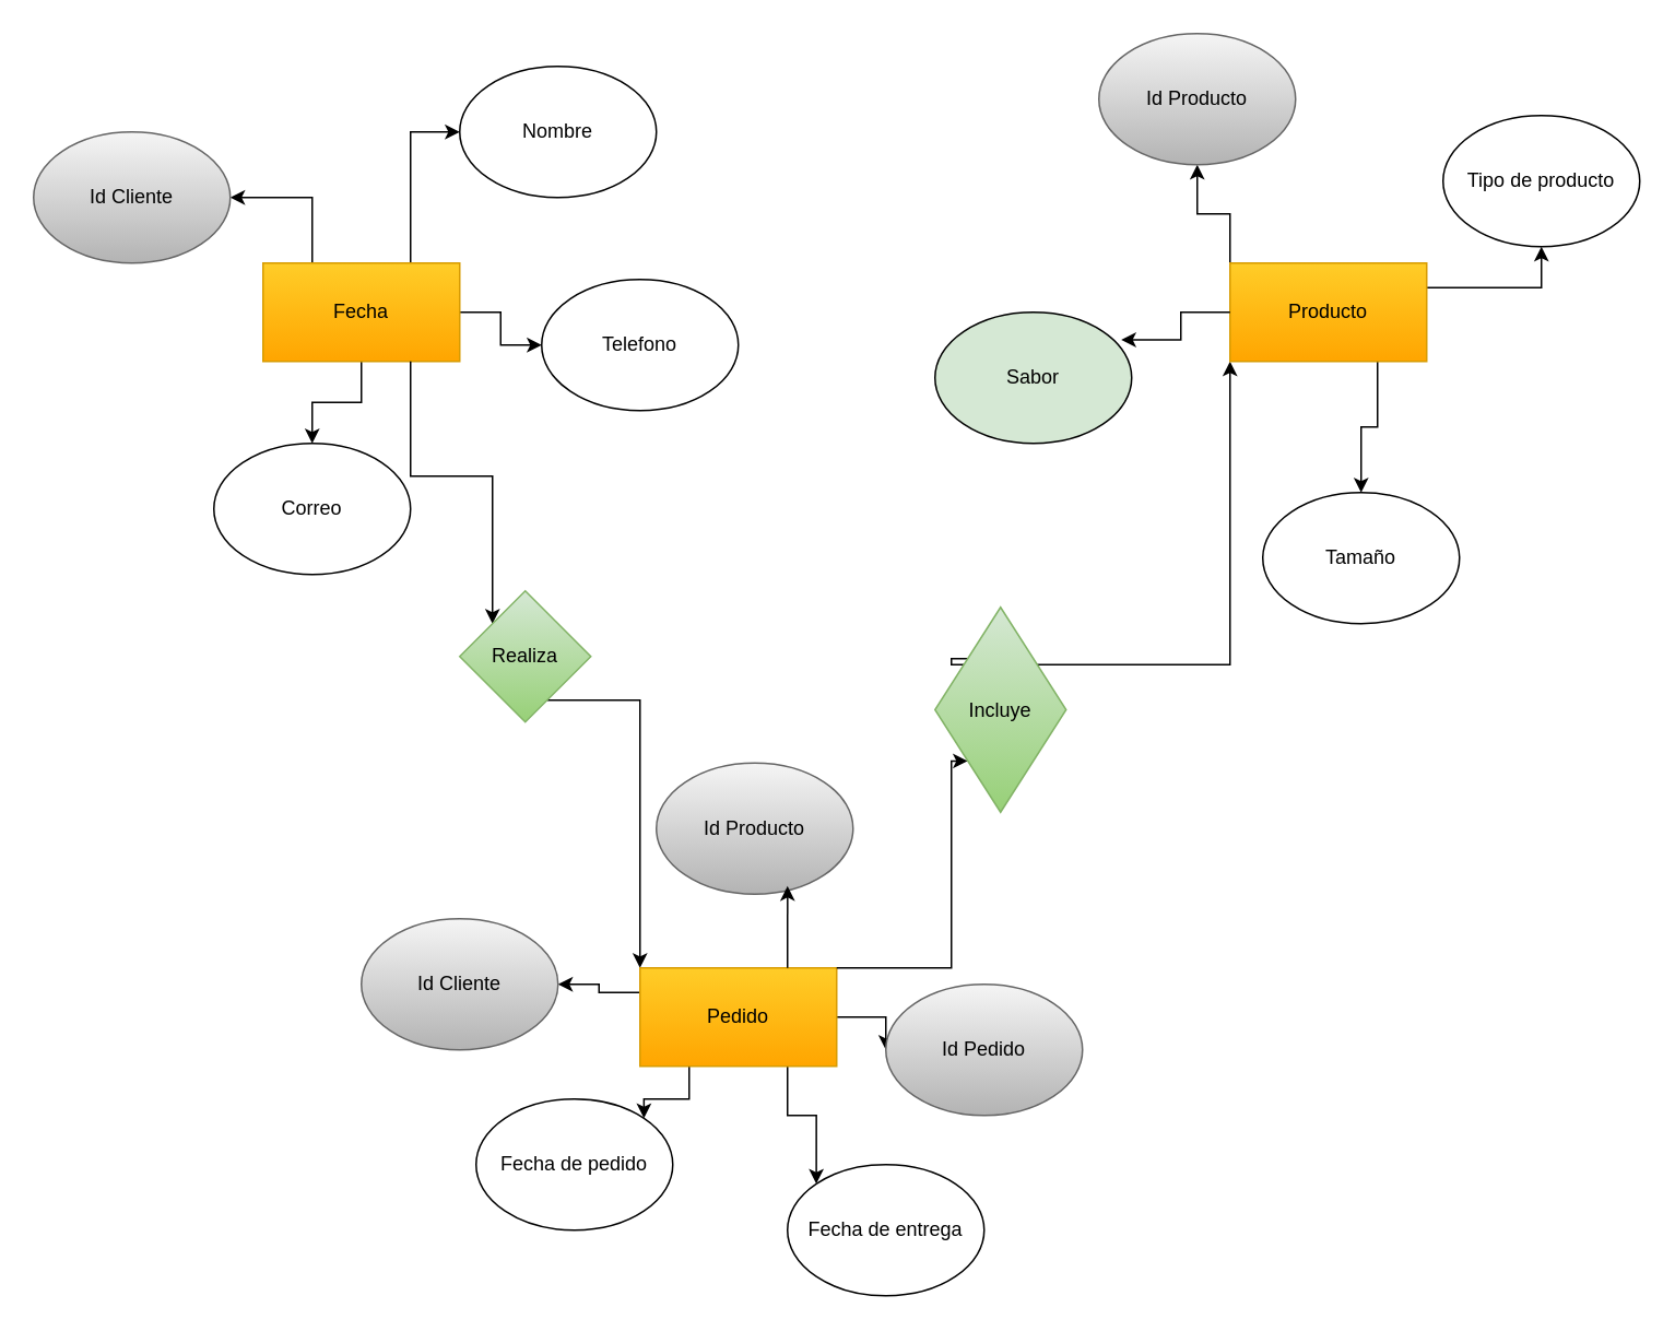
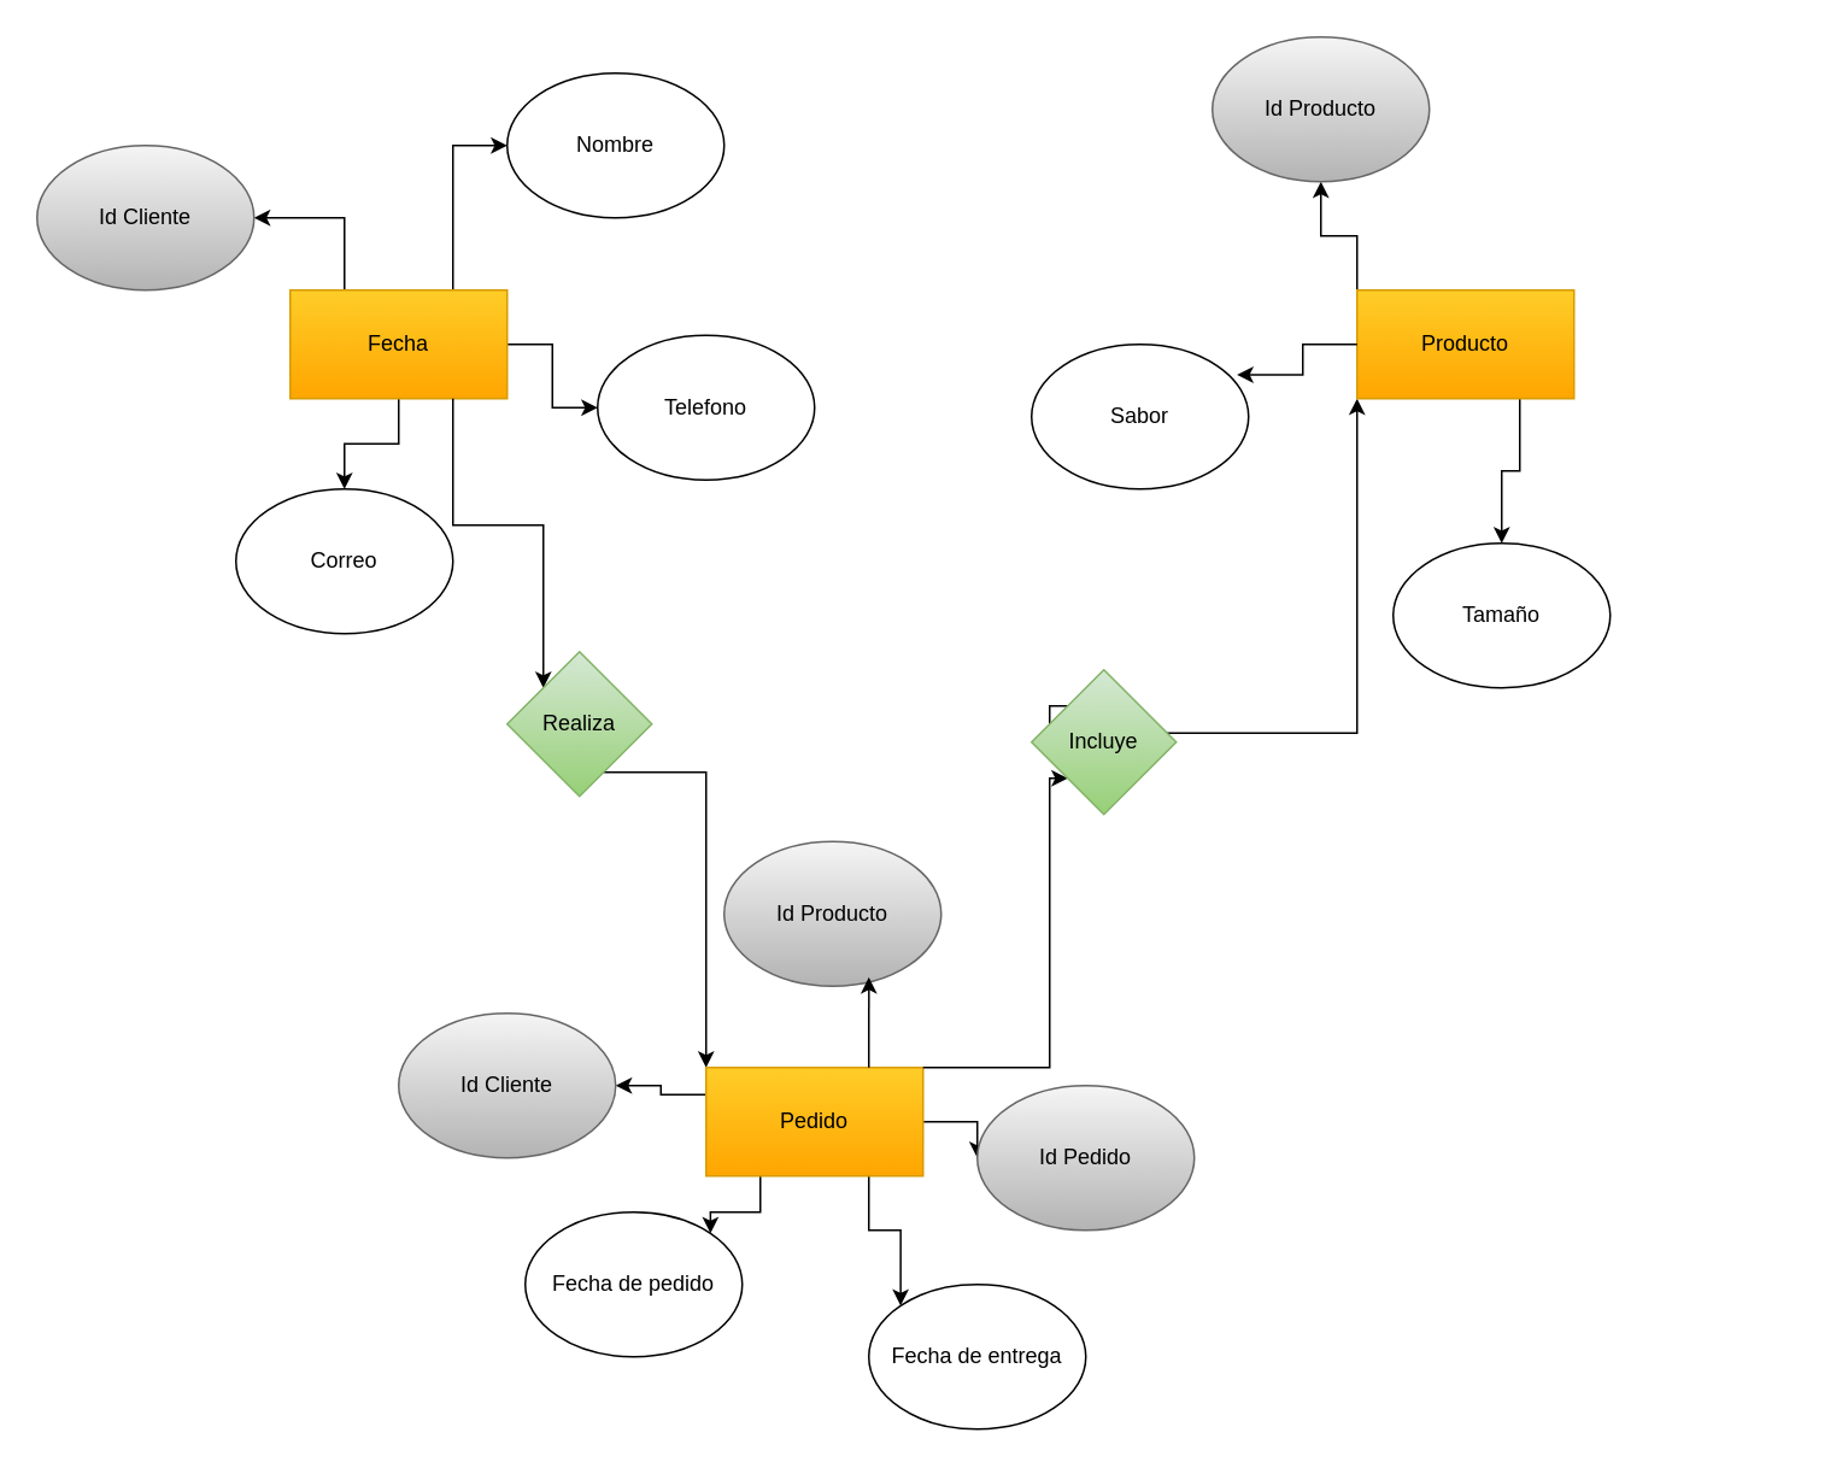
- <mxCell id="27" value="Tipo de producto" style="ellipse;whiteSpace=wrap;html=1;" vertex="1" parent="1"><mxGeometry x="880" y="70" width="120" height="80" as="geometry" /></mxCell>
- <mxCell id="16" style="edgeStyle=orthogonalEdgeStyle;rounded=0;orthogonalLoop=1;jettySize=auto;html=1;exitX=1;exitY=0.25;exitDx=0;exitDy=0;entryX=0.5;entryY=1;entryDx=0;entryDy=0;" edge="1" parent="1" source="17" target="27"><mxGeometry relative="1" as="geometry" /></mxCell>
- <mxCell id="20" value="Telefono" style="ellipse;whiteSpace=wrap;html=1;" vertex="1" parent="1"><mxGeometry x="330" y="170" width="120" height="80" as="geometry" /></mxCell>
+ <mxCell id="20" value="Telefono" style="ellipse;whiteSpace=wrap;html=1;" vertex="1" parent="1"><mxGeometry x="330" y="185" width="120" height="80" as="geometry" /></mxCell>
- <mxCell id="26" value="Sabor" style="ellipse;whiteSpace=wrap;html=1;fillColor=#d5e8d4;" vertex="1" parent="1"><mxGeometry x="570" y="190" width="120" height="80" as="geometry" /></mxCell>
+ <mxCell id="26" value="Sabor" style="ellipse;whiteSpace=wrap;html=1;" vertex="1" parent="1"><mxGeometry x="570" y="190" width="120" height="80" as="geometry" /></mxCell>
- <mxCell id="36" value="Incluye" style="rhombus;whiteSpace=wrap;html=1;fillColor=#d5e8d4;gradientColor=#97d077;strokeColor=#82b366;" vertex="1" parent="1"><mxGeometry x="570" y="370" width="80" height="125" as="geometry" /></mxCell>
+ <mxCell id="36" value="Incluye" style="rhombus;whiteSpace=wrap;html=1;fillColor=#d5e8d4;gradientColor=#97d077;strokeColor=#82b366;" vertex="1" parent="1"><mxGeometry x="570" y="370" width="80" height="80" as="geometry" /></mxCell>
